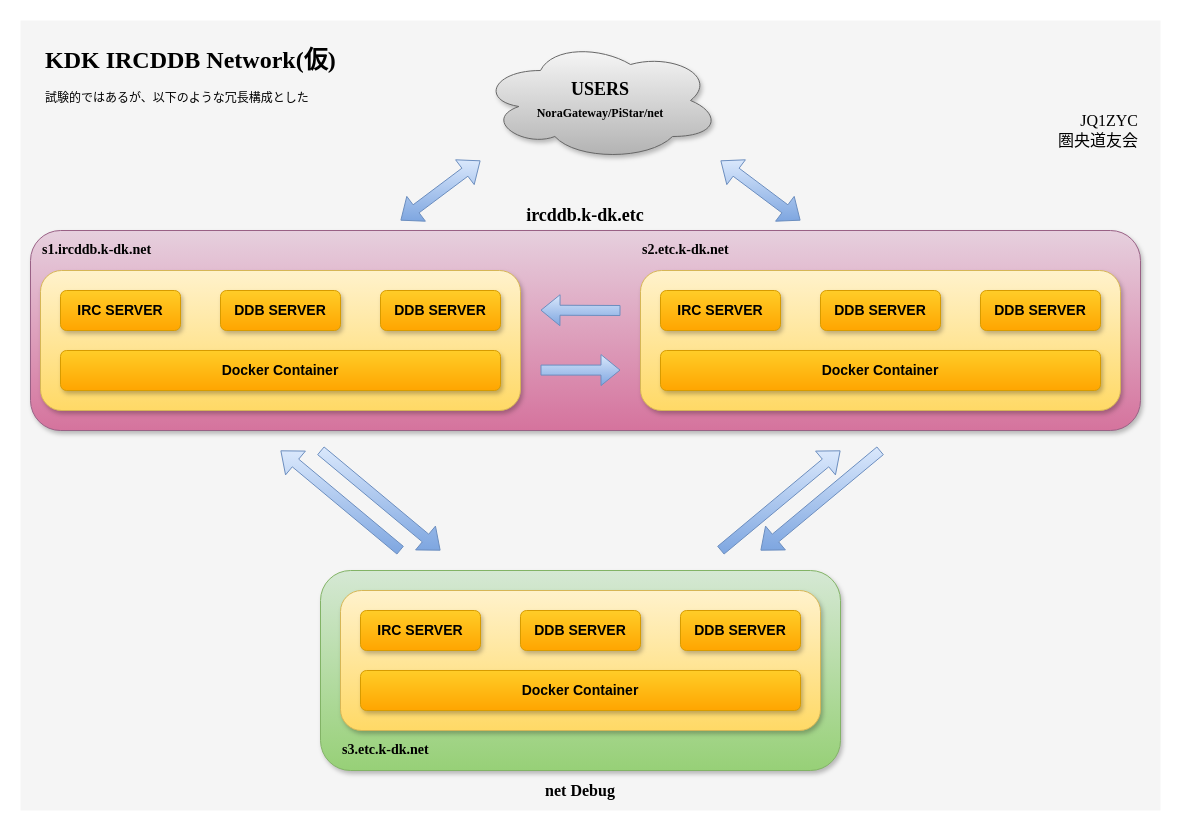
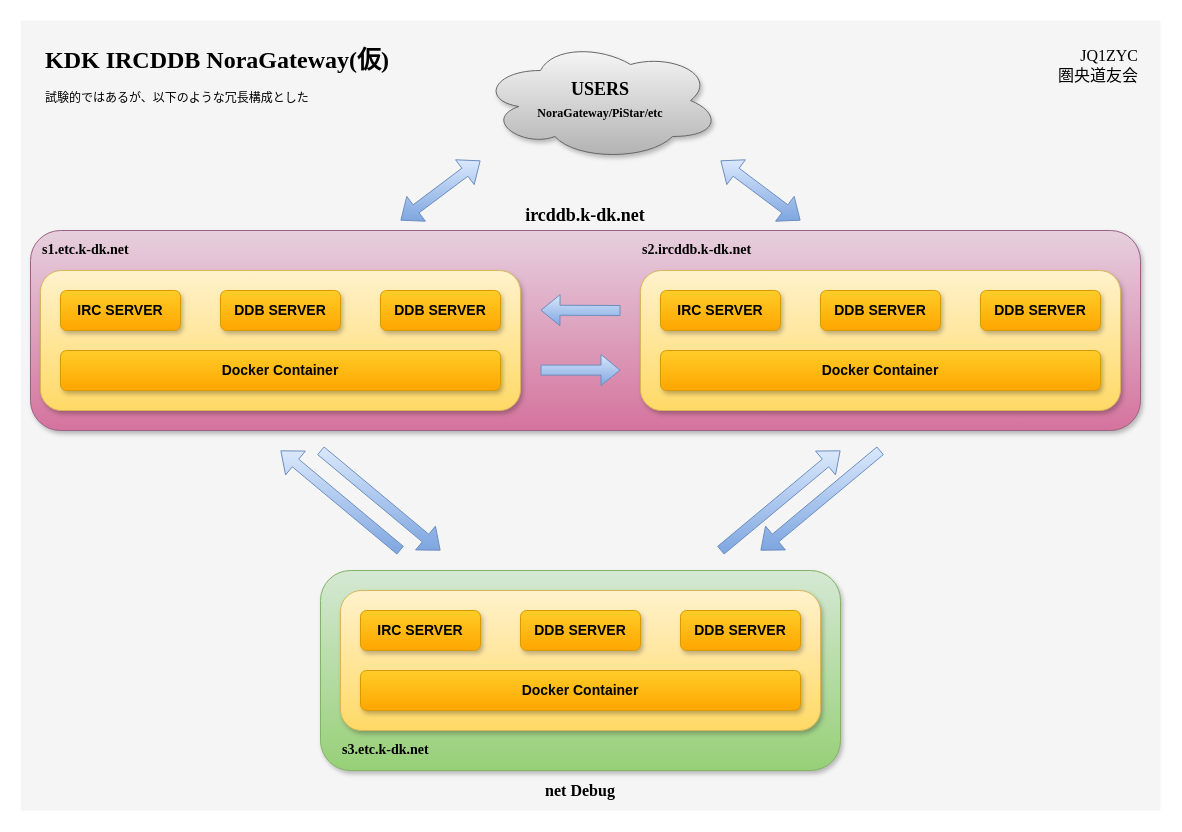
- <mxCell id="5" value="&lt;h1&gt;KDK IRCDDB Network(仮)&lt;/h1&gt;&lt;p&gt;試験的ではあるが、以下のような冗長構成とした&lt;/p&gt;" style="text;html=1;strokeColor=none;fillColor=none;spacing=5;spacingTop=-20;whiteSpace=wrap;overflow=hidden;rounded=0;shadow=1;glass=0;comic=0;fontFamily=Meiryo;" vertex="1" parent="1"><mxGeometry x="40" y="40" width="400" height="70" as="geometry" /></mxCell>
+ <mxCell id="5" value="&lt;h1&gt;KDK IRCDDB NoraGateway(仮)&lt;/h1&gt;&lt;p&gt;試験的ではあるが、以下のような冗長構成とした&lt;/p&gt;" style="text;html=1;strokeColor=none;fillColor=none;spacing=5;spacingTop=-20;whiteSpace=wrap;overflow=hidden;rounded=0;shadow=1;glass=0;comic=0;fontFamily=Meiryo;" vertex="1" parent="1"><mxGeometry x="40" y="40" width="400" height="70" as="geometry" /></mxCell>
- <mxCell id="32" value="USERS&lt;br&gt;&lt;font style=&quot;font-size: 12px&quot;&gt;NoraGateway/PiStar/net&lt;/font&gt;" style="ellipse;shape=cloud;whiteSpace=wrap;html=1;shadow=1;glass=0;comic=0;fontFamily=Meiryo;fontSize=18;align=center;gradientColor=#b3b3b3;fillColor=#f5f5f5;strokeColor=#666666;fontStyle=1" vertex="1" parent="1"><mxGeometry x="480" y="40" width="240" height="120" as="geometry" /></mxCell>
+ <mxCell id="32" value="USERS&lt;br&gt;&lt;font style=&quot;font-size: 12px&quot;&gt;NoraGateway/PiStar/etc&lt;/font&gt;" style="ellipse;shape=cloud;whiteSpace=wrap;html=1;shadow=1;glass=0;comic=0;fontFamily=Meiryo;fontSize=18;align=center;gradientColor=#b3b3b3;fillColor=#f5f5f5;strokeColor=#666666;fontStyle=1" vertex="1" parent="1"><mxGeometry x="480" y="40" width="240" height="120" as="geometry" /></mxCell>
- <mxCell id="35" value="JQ1ZYC&lt;br style=&quot;font-size: 16px;&quot;&gt;圏央道友会" style="text;html=1;strokeColor=none;fillColor=none;align=right;verticalAlign=middle;whiteSpace=wrap;rounded=0;shadow=1;glass=0;comic=0;fontFamily=Meiryo;fontSize=16;fontStyle=0" vertex="1" parent="1"><mxGeometry x="860" y="105" width="280" height="50" as="geometry" /></mxCell>
+ <mxCell id="35" value="JQ1ZYC&lt;br style=&quot;font-size: 16px;&quot;&gt;圏央道友会" style="text;html=1;strokeColor=none;fillColor=none;align=right;verticalAlign=middle;whiteSpace=wrap;rounded=0;shadow=1;glass=0;comic=0;fontFamily=Meiryo;fontSize=16;fontStyle=0" vertex="1" parent="1"><mxGeometry x="860" y="40" width="280" height="50" as="geometry" /></mxCell>
- <mxCell id="6" value="ircddb.k-dk.etc" style="text;html=1;strokeColor=none;fillColor=none;align=center;verticalAlign=middle;whiteSpace=wrap;rounded=0;shadow=1;glass=0;comic=0;fontSize=18;fontFamily=Meiryo;fontStyle=1" vertex="1" parent="1"><mxGeometry x="30" y="200" width="1110" height="30" as="geometry" /></mxCell>
+ <mxCell id="6" value="ircddb.k-dk.net" style="text;html=1;strokeColor=none;fillColor=none;align=center;verticalAlign=middle;whiteSpace=wrap;rounded=0;shadow=1;glass=0;comic=0;fontSize=18;fontFamily=Meiryo;fontStyle=1" vertex="1" parent="1"><mxGeometry x="30" y="200" width="1110" height="30" as="geometry" /></mxCell>
- <mxCell id="8" value="s1.ircddb.k-dk.net" style="text;html=1;strokeColor=none;fillColor=none;align=left;verticalAlign=middle;whiteSpace=wrap;rounded=0;shadow=1;glass=0;comic=0;fontSize=14;fontFamily=Meiryo;fontStyle=1" vertex="1" parent="1"><mxGeometry x="40" y="230" width="350" height="40" as="geometry" /></mxCell>
+ <mxCell id="8" value="s1.etc.k-dk.net" style="text;html=1;strokeColor=none;fillColor=none;align=left;verticalAlign=middle;whiteSpace=wrap;rounded=0;shadow=1;glass=0;comic=0;fontSize=14;fontFamily=Meiryo;fontStyle=1" vertex="1" parent="1"><mxGeometry x="40" y="230" width="350" height="40" as="geometry" /></mxCell>
- <mxCell id="14" value="s2.etc.k-dk.net" style="text;html=1;strokeColor=none;fillColor=none;align=left;verticalAlign=middle;whiteSpace=wrap;rounded=0;shadow=1;glass=0;comic=0;fontSize=14;fontFamily=Meiryo;fontStyle=1" vertex="1" parent="1"><mxGeometry x="640" y="230" width="350" height="40" as="geometry" /></mxCell>
+ <mxCell id="14" value="s2.ircddb.k-dk.net" style="text;html=1;strokeColor=none;fillColor=none;align=left;verticalAlign=middle;whiteSpace=wrap;rounded=0;shadow=1;glass=0;comic=0;fontSize=14;fontFamily=Meiryo;fontStyle=1" vertex="1" parent="1"><mxGeometry x="640" y="230" width="350" height="40" as="geometry" /></mxCell>
